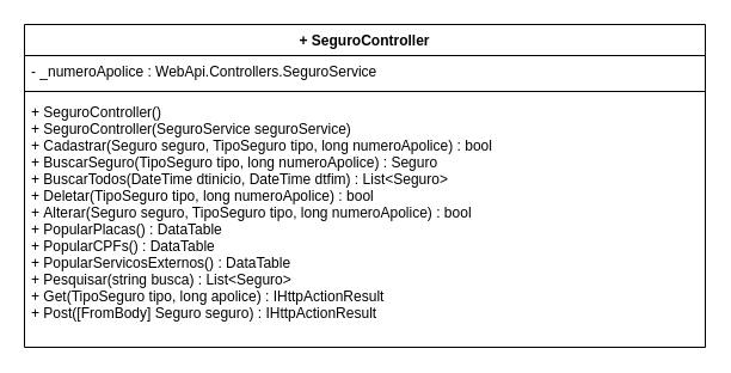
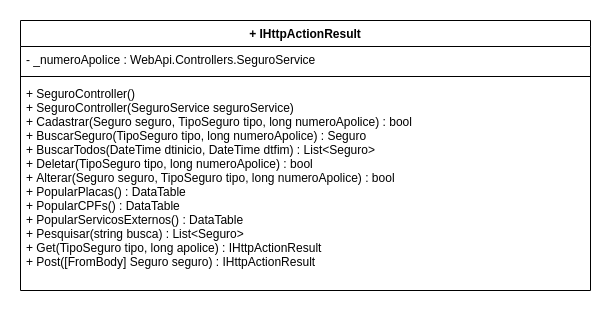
- <mxCell id="2" value="+ SeguroController" style="swimlane;fontStyle=1;align=center;verticalAlign=top;childLayout=stackLayout;horizontal=1;startSize=26;horizontalStack=0;resizeParent=1;resizeParentMax=0;resizeLast=0;collapsible=1;marginBottom=0;" parent="1" vertex="1"><mxGeometry x="20" y="20" width="570" height="270" as="geometry" /></mxCell>
+ <mxCell id="2" value="+ IHttpActionResult" style="swimlane;fontStyle=1;align=center;verticalAlign=top;childLayout=stackLayout;horizontal=1;startSize=26;horizontalStack=0;resizeParent=1;resizeParentMax=0;resizeLast=0;collapsible=1;marginBottom=0;" parent="1" vertex="1"><mxGeometry x="20" y="20" width="570" height="270" as="geometry" /></mxCell>
